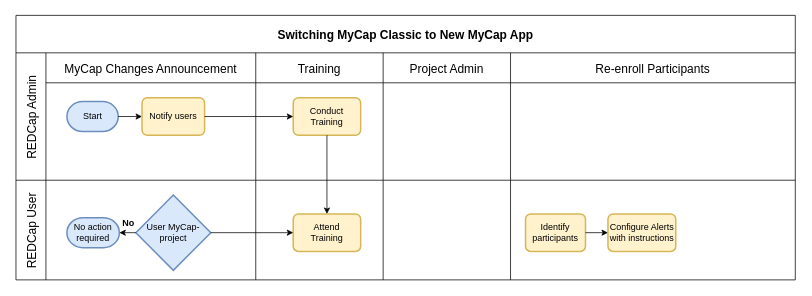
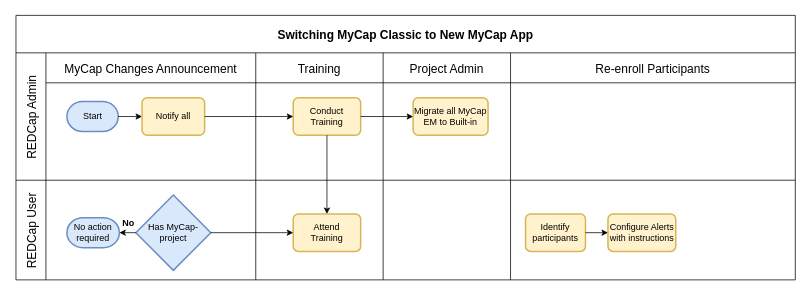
- <mxCell id="7" value="Notify users " style="rounded=1;whiteSpace=wrap;html=1;absoluteArcSize=1;arcSize=14;strokeWidth=2;fillColor=#fff2cc;strokeColor=#d6b656;" parent="4" vertex="1"><mxGeometry x="128.25" y="60" width="83.5" height="50" as="geometry" /></mxCell>
+ <mxCell id="7" value="Notify all " style="rounded=1;whiteSpace=wrap;html=1;absoluteArcSize=1;arcSize=14;strokeWidth=2;fillColor=#fff2cc;strokeColor=#d6b656;" parent="4" vertex="1"><mxGeometry x="128.25" y="60" width="83.5" height="50" as="geometry" /></mxCell>
+ <mxCell id="14" value="" style="endArrow=classic;html=1;rounded=0;exitX=1;exitY=0.5;exitDx=0;exitDy=0;entryX=0;entryY=0.5;entryDx=0;entryDy=0;" parent="3" source="9" target="11" edge="1"><mxGeometry width="50" height="50" relative="1" as="geometry"><mxPoint x="500" y="160" as="sourcePoint" /><mxPoint x="550" y="110" as="targetPoint" /></mxGeometry></mxCell>
+ <mxCell id="11" value="Migrate all MyCap EM to Built-in" style="rounded=1;whiteSpace=wrap;html=1;absoluteArcSize=1;arcSize=14;strokeWidth=2;fillColor=#fff2cc;strokeColor=#d6b656;" parent="10" vertex="1"><mxGeometry x="40" y="60" width="100" height="50" as="geometry" /></mxCell>
- <mxCell id="17" value="User MyCap-project" style="strokeWidth=2;html=1;shape=mxgraph.flowchart.decision;whiteSpace=wrap;fillColor=#dae8fc;strokeColor=#6c8ebf;" parent="16" vertex="1"><mxGeometry x="120" y="19.75" width="100" height="100.5" as="geometry" /></mxCell>
+ <mxCell id="17" value="Has MyCap-project" style="strokeWidth=2;html=1;shape=mxgraph.flowchart.decision;whiteSpace=wrap;fillColor=#dae8fc;strokeColor=#6c8ebf;" parent="16" vertex="1"><mxGeometry x="120" y="19.75" width="100" height="100.5" as="geometry" /></mxCell>
